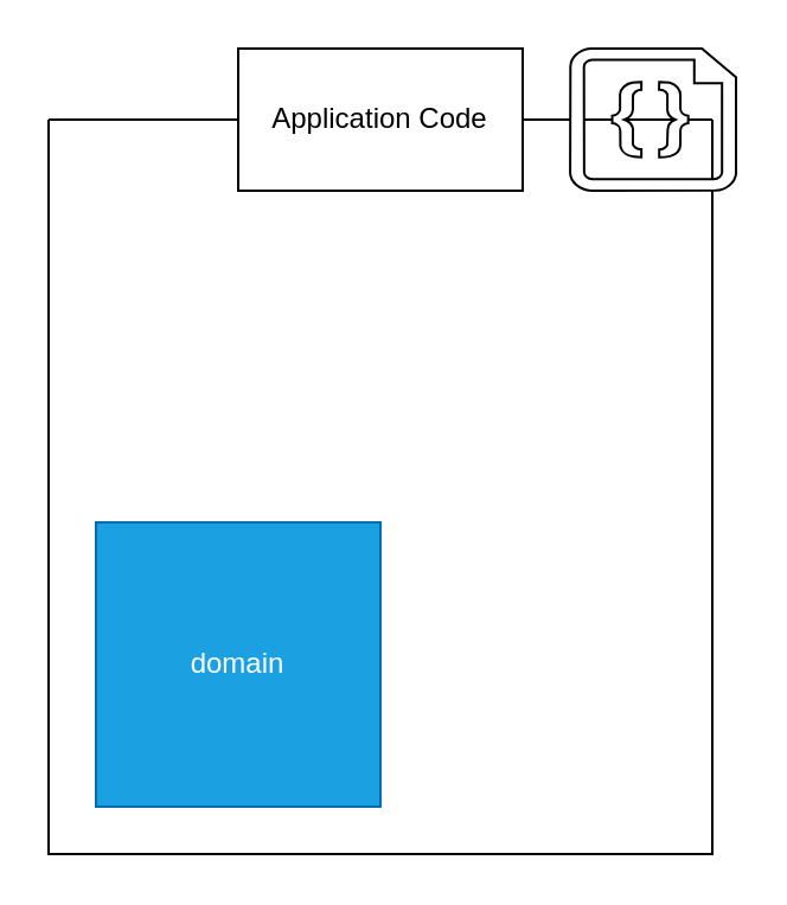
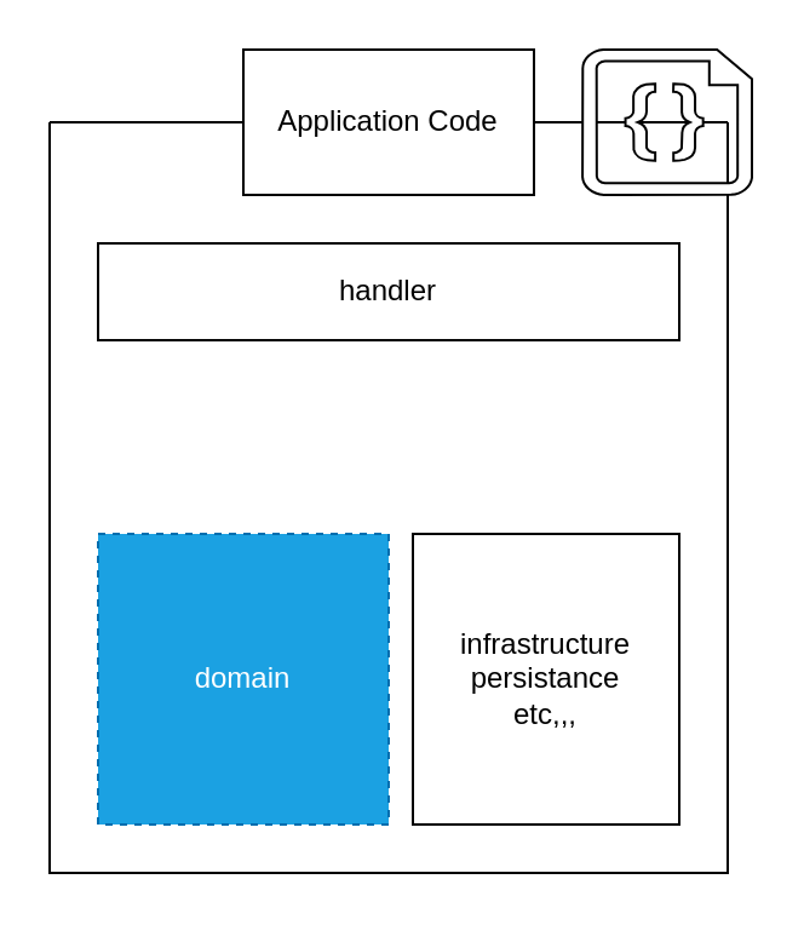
+ <mxCell id="3" value="handler" style="rounded=0;whiteSpace=wrap;html=1;" parent="2" vertex="1"><mxGeometry x="20" y="50" width="240" height="40" as="geometry" /></mxCell>
- <mxCell id="4" value="domain" style="rounded=0;whiteSpace=wrap;html=1;fillColor=#1ba1e2;fontColor=#ffffff;strokeColor=#006EAF;" parent="2" vertex="1"><mxGeometry x="20" y="170" width="120" height="120" as="geometry" /></mxCell>
+ <mxCell id="4" value="domain" style="rounded=0;whiteSpace=wrap;html=1;fillColor=#1ba1e2;fontColor=#ffffff;strokeColor=#006EAF;dashed=1;" parent="2" vertex="1"><mxGeometry x="20" y="170" width="120" height="120" as="geometry" /></mxCell>
+ <mxCell id="5" value="infrastructure&lt;br&gt;persistance&lt;br&gt;etc,,," style="rounded=0;whiteSpace=wrap;html=1;" parent="2" vertex="1"><mxGeometry x="150" y="170" width="110" height="120" as="geometry" /></mxCell>
